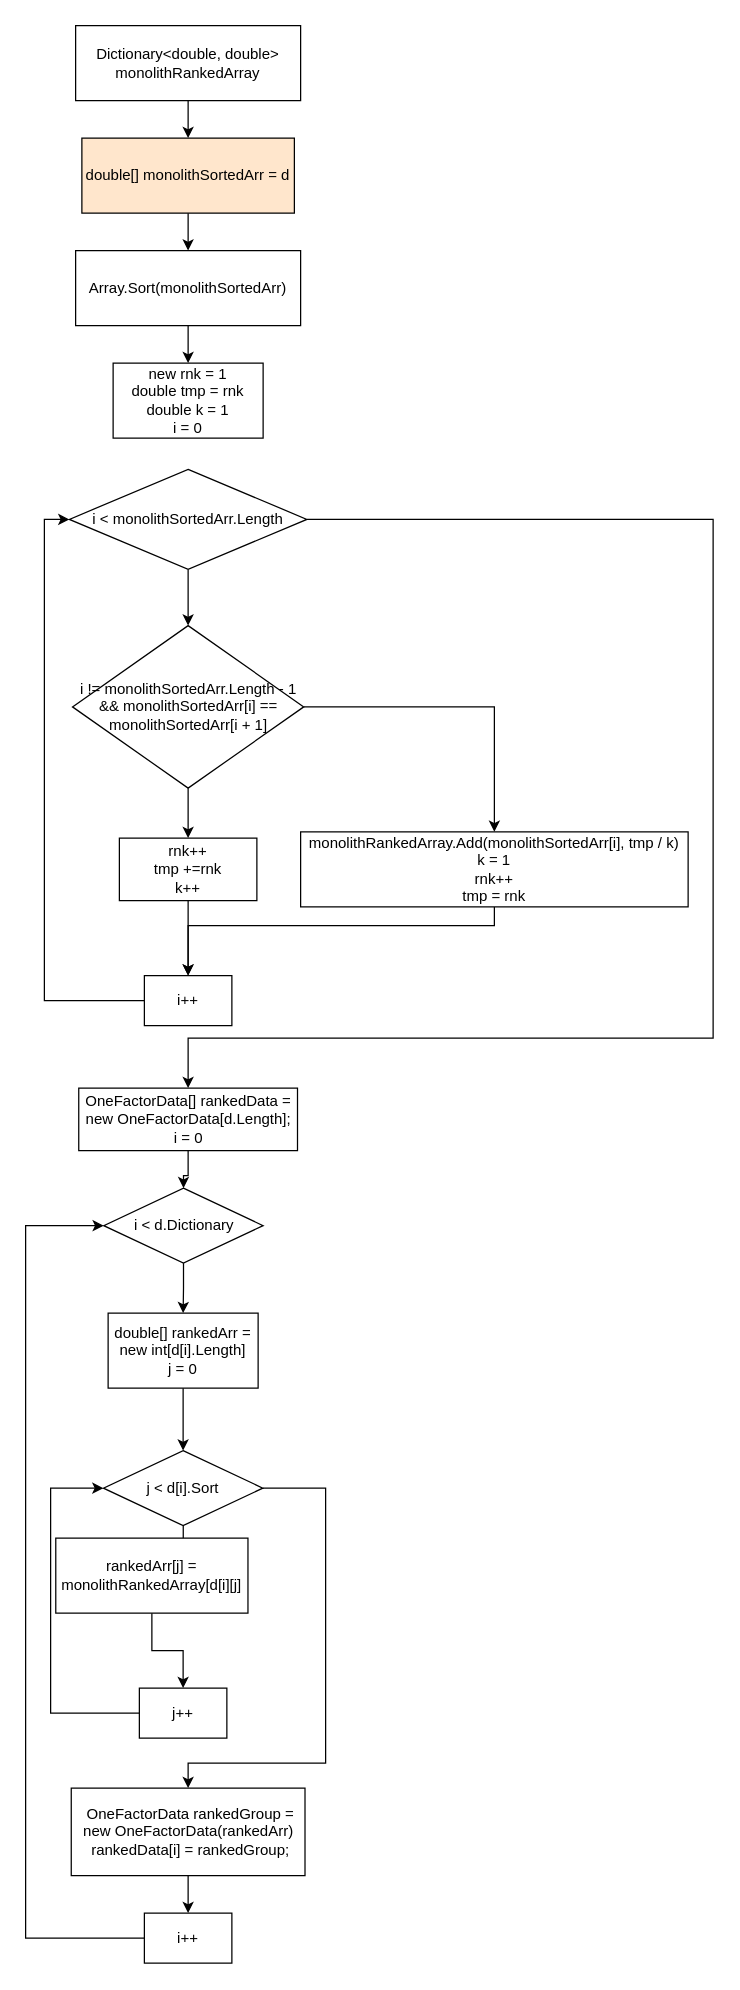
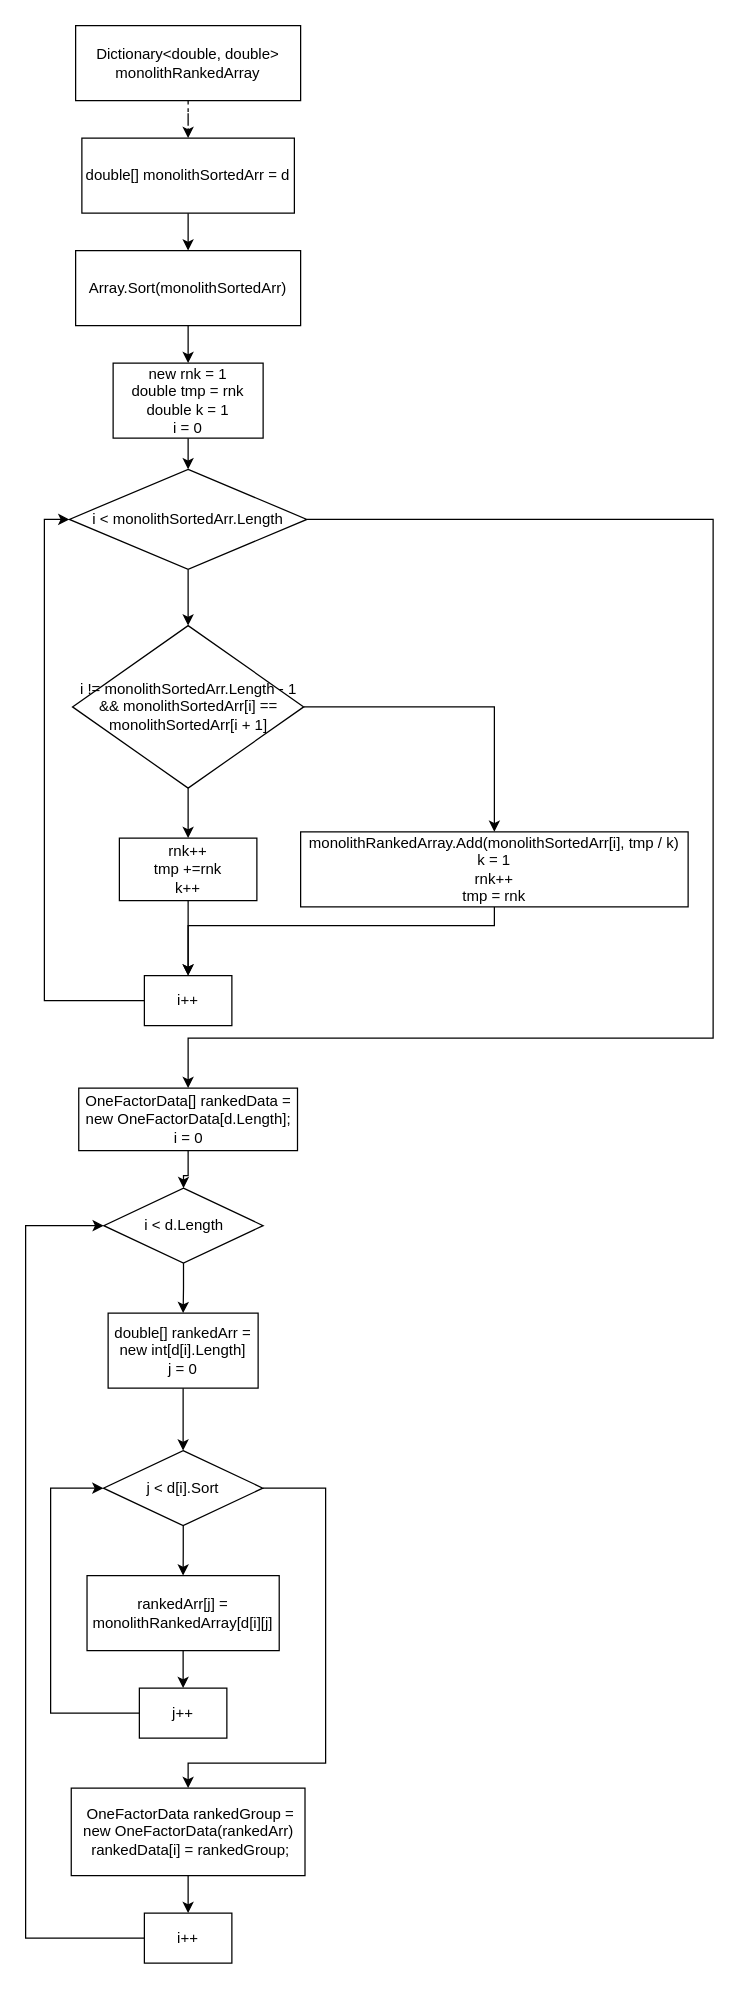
- <mxCell id="2" style="edgeStyle=orthogonalEdgeStyle;rounded=0;orthogonalLoop=1;jettySize=auto;html=1;" edge="1" parent="1" source="3" target="5"><mxGeometry relative="1" as="geometry" /></mxCell>
+ <mxCell id="2" style="edgeStyle=orthogonalEdgeStyle;rounded=0;orthogonalLoop=1;jettySize=auto;html=1;dashed=1;" edge="1" parent="1" source="3" target="5"><mxGeometry relative="1" as="geometry" /></mxCell>
- <mxCell id="5" value="double[] monolithSortedArr = d" style="rounded=0;whiteSpace=wrap;html=1;fillColor=#ffe6cc;" vertex="1" parent="1"><mxGeometry x="65" y="110" width="170" height="60" as="geometry" /></mxCell>
+ <mxCell id="5" value="double[] monolithSortedArr = d" style="rounded=0;whiteSpace=wrap;html=1;" vertex="1" parent="1"><mxGeometry x="65" y="110" width="170" height="60" as="geometry" /></mxCell>
+ <mxCell id="8" style="edgeStyle=orthogonalEdgeStyle;rounded=0;orthogonalLoop=1;jettySize=auto;html=1;" edge="1" parent="1" source="9" target="12"><mxGeometry relative="1" as="geometry" /></mxCell>
- <mxCell id="25" value="i &amp;lt; d.Dictionary" style="rhombus;whiteSpace=wrap;html=1;" vertex="1" parent="1"><mxGeometry x="82.5" y="950" width="127.5" height="60" as="geometry" /></mxCell>
+ <mxCell id="25" value="i &amp;lt; d.Length" style="rhombus;whiteSpace=wrap;html=1;" vertex="1" parent="1"><mxGeometry x="82.5" y="950" width="127.5" height="60" as="geometry" /></mxCell>
- <mxCell id="36" value="rankedArr[j] = monolithRankedArray[d[i][j]" style="rounded=0;whiteSpace=wrap;html=1;" vertex="1" parent="1"><mxGeometry x="44.12" y="1230" width="153.75" height="60" as="geometry" /></mxCell>
+ <mxCell id="36" value="rankedArr[j] = monolithRankedArray[d[i][j]" style="rounded=0;whiteSpace=wrap;html=1;" vertex="1" parent="1"><mxGeometry x="69.12" y="1260" width="153.75" height="60" as="geometry" /></mxCell>
